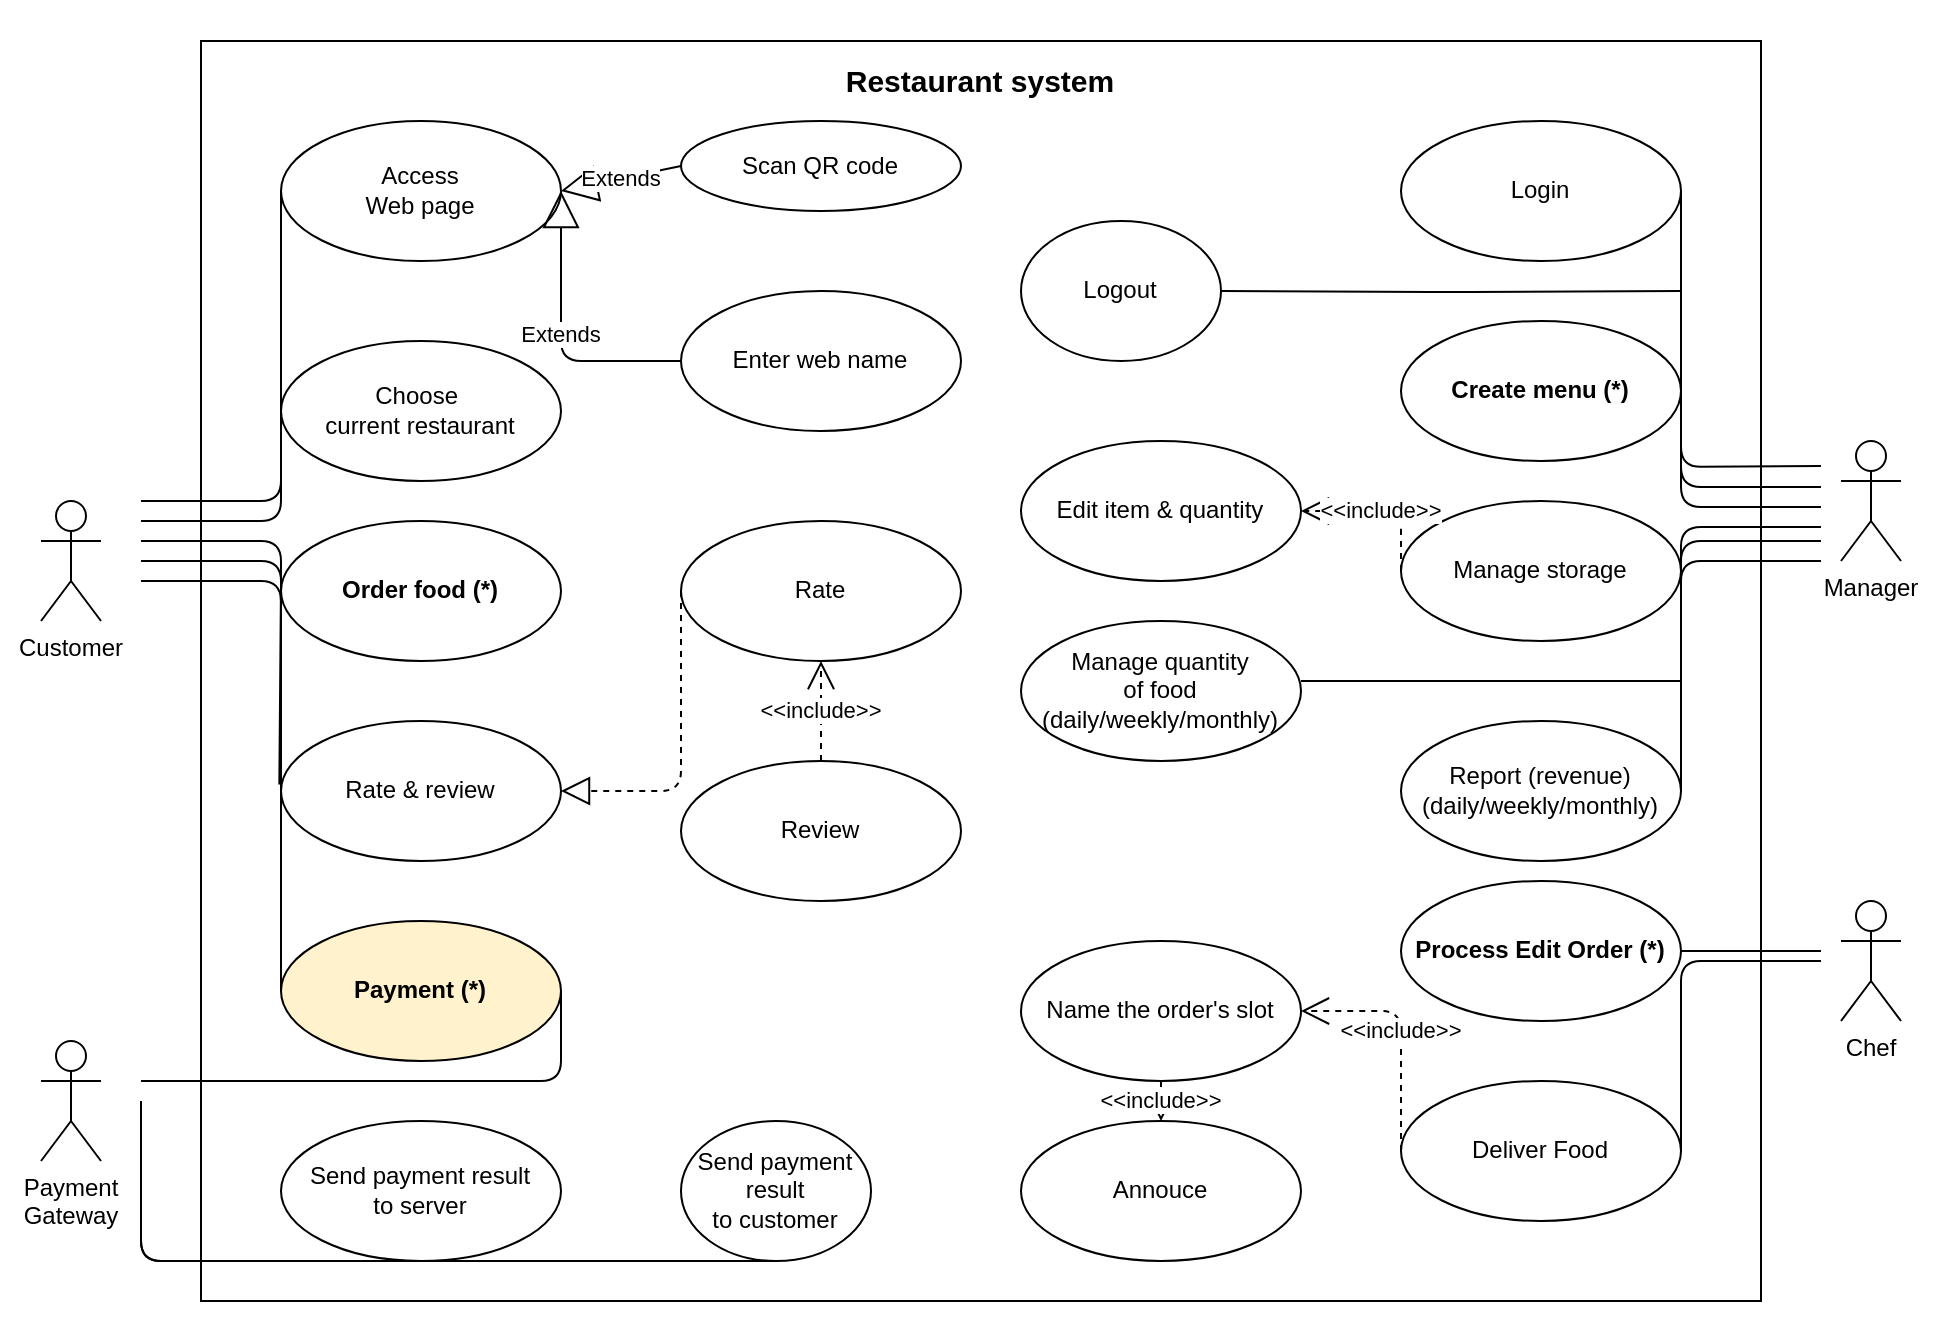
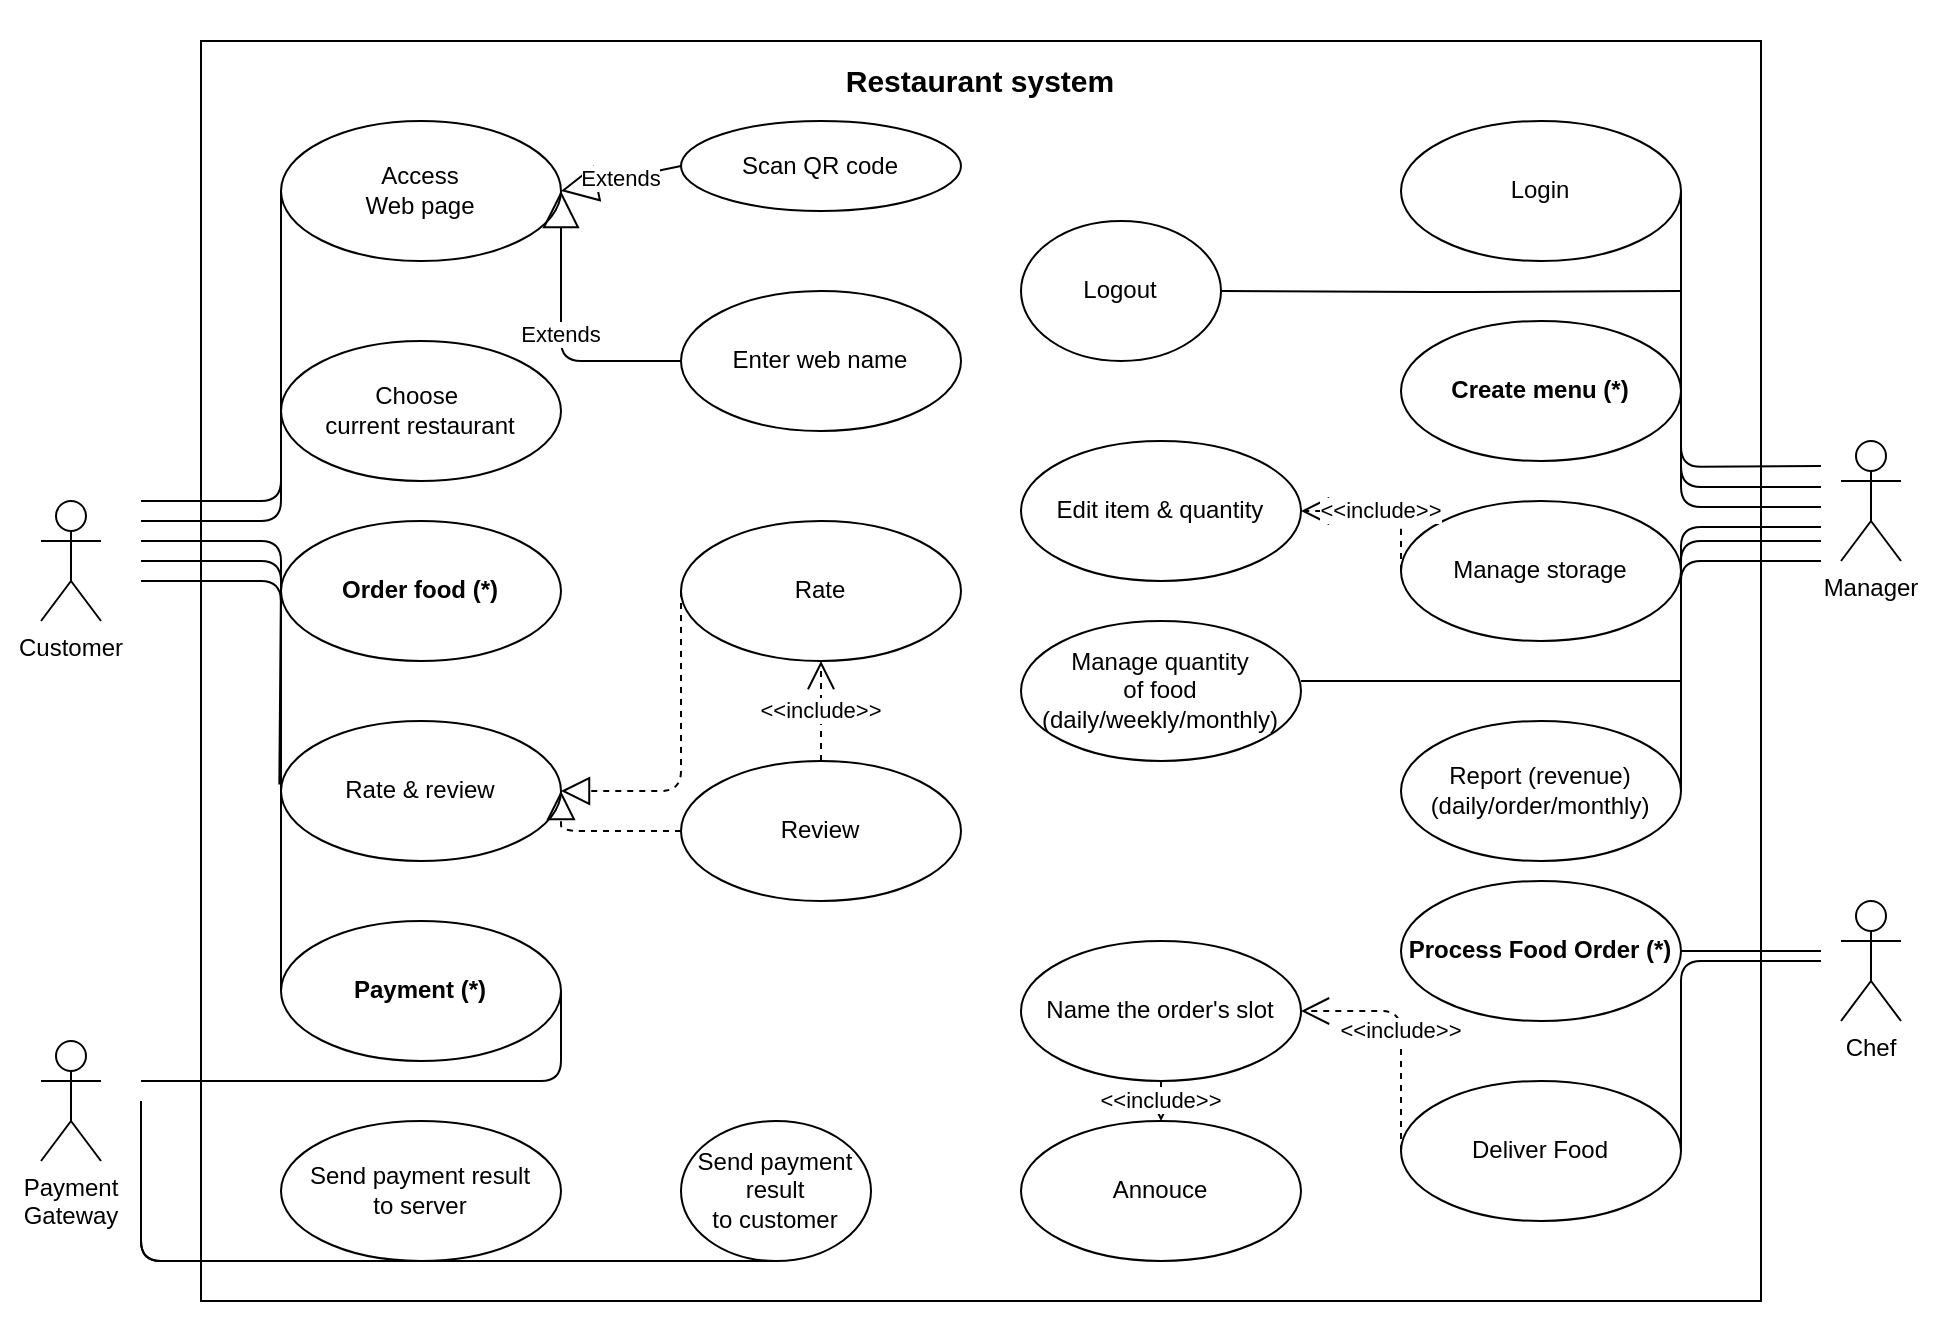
- <mxCell id="23" value="Report (revenue)&lt;br&gt;(daily/weekly/monthly)" style="ellipse;whiteSpace=wrap;html=1;" vertex="1" parent="1"><mxGeometry x="700" y="360" width="140" height="70" as="geometry" /></mxCell>
+ <mxCell id="23" value="Report (revenue)&lt;br&gt;(daily/order/monthly)" style="ellipse;whiteSpace=wrap;html=1;" vertex="1" parent="1"><mxGeometry x="700" y="360" width="140" height="70" as="geometry" /></mxCell>
+ <mxCell id="15" value="" style="endArrow=block;dashed=1;endFill=0;endSize=12;html=1;entryX=1;entryY=0.5;entryDx=0;entryDy=0;exitX=0;exitY=0.5;exitDx=0;exitDy=0;" edge="1" parent="1" source="12" target="9"><mxGeometry width="160" relative="1" as="geometry"><mxPoint x="360" y="285" as="sourcePoint" /><mxPoint x="310" y="335" as="targetPoint" /><Array as="points"><mxPoint x="280" y="415" /></Array></mxGeometry></mxCell>
- <mxCell id="24" value="&lt;b&gt;Process Edit Order (*)&lt;/b&gt;" style="ellipse;whiteSpace=wrap;html=1;" vertex="1" parent="1"><mxGeometry x="700" y="440" width="140" height="70" as="geometry" /></mxCell>
+ <mxCell id="24" value="&lt;b&gt;Process Food Order (*)&lt;/b&gt;" style="ellipse;whiteSpace=wrap;html=1;" vertex="1" parent="1"><mxGeometry x="700" y="440" width="140" height="70" as="geometry" /></mxCell>
- <mxCell id="8" value="&lt;b&gt;Payment (*)&lt;/b&gt;" style="ellipse;whiteSpace=wrap;html=1;fillColor=#fff2cc;" vertex="1" parent="1"><mxGeometry x="140" y="460" width="140" height="70" as="geometry" /></mxCell>
+ <mxCell id="8" value="&lt;b&gt;Payment (*)&lt;/b&gt;" style="ellipse;whiteSpace=wrap;html=1;" vertex="1" parent="1"><mxGeometry x="140" y="460" width="140" height="70" as="geometry" /></mxCell>
